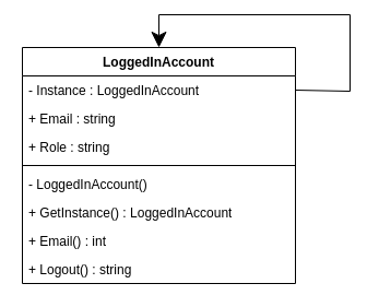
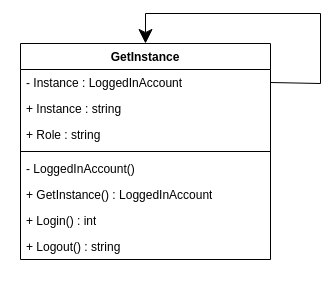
- <mxCell id="2" value="LoggedInAccount" style="swimlane;fontStyle=1;align=center;verticalAlign=top;childLayout=stackLayout;horizontal=1;startSize=26;horizontalStack=0;resizeParent=1;resizeParentMax=0;resizeLast=0;collapsible=1;marginBottom=0;whiteSpace=wrap;html=1;" vertex="1" parent="1"><mxGeometry x="20" y="20" width="250" height="216" as="geometry" /></mxCell>
+ <mxCell id="2" value="GetInstance" style="swimlane;fontStyle=1;align=center;verticalAlign=top;childLayout=stackLayout;horizontal=1;startSize=26;horizontalStack=0;resizeParent=1;resizeParentMax=0;resizeLast=0;collapsible=1;marginBottom=0;whiteSpace=wrap;html=1;" vertex="1" parent="1"><mxGeometry x="20" y="20" width="250" height="216" as="geometry" /></mxCell>
- <mxCell id="4" value="&lt;div&gt;+ Email : string&lt;/div&gt;" style="text;strokeColor=none;fillColor=none;align=left;verticalAlign=top;spacingLeft=4;spacingRight=4;overflow=hidden;rotatable=0;points=[[0,0.5],[1,0.5]];portConstraint=eastwest;whiteSpace=wrap;html=1;" vertex="1" parent="2"><mxGeometry y="52" width="250" height="26" as="geometry" /></mxCell>
+ <mxCell id="4" value="&lt;div&gt;+ Instance : string&lt;/div&gt;" style="text;strokeColor=none;fillColor=none;align=left;verticalAlign=top;spacingLeft=4;spacingRight=4;overflow=hidden;rotatable=0;points=[[0,0.5],[1,0.5]];portConstraint=eastwest;whiteSpace=wrap;html=1;" vertex="1" parent="2"><mxGeometry y="52" width="250" height="26" as="geometry" /></mxCell>
- <mxCell id="9" value="+ Email() : int" style="text;strokeColor=none;fillColor=none;align=left;verticalAlign=top;spacingLeft=4;spacingRight=4;overflow=hidden;rotatable=0;points=[[0,0.5],[1,0.5]];portConstraint=eastwest;whiteSpace=wrap;html=1;" vertex="1" parent="2"><mxGeometry y="164" width="250" height="26" as="geometry" /></mxCell>
+ <mxCell id="9" value="+ Login() : int" style="text;strokeColor=none;fillColor=none;align=left;verticalAlign=top;spacingLeft=4;spacingRight=4;overflow=hidden;rotatable=0;points=[[0,0.5],[1,0.5]];portConstraint=eastwest;whiteSpace=wrap;html=1;" vertex="1" parent="2"><mxGeometry y="164" width="250" height="26" as="geometry" /></mxCell>
